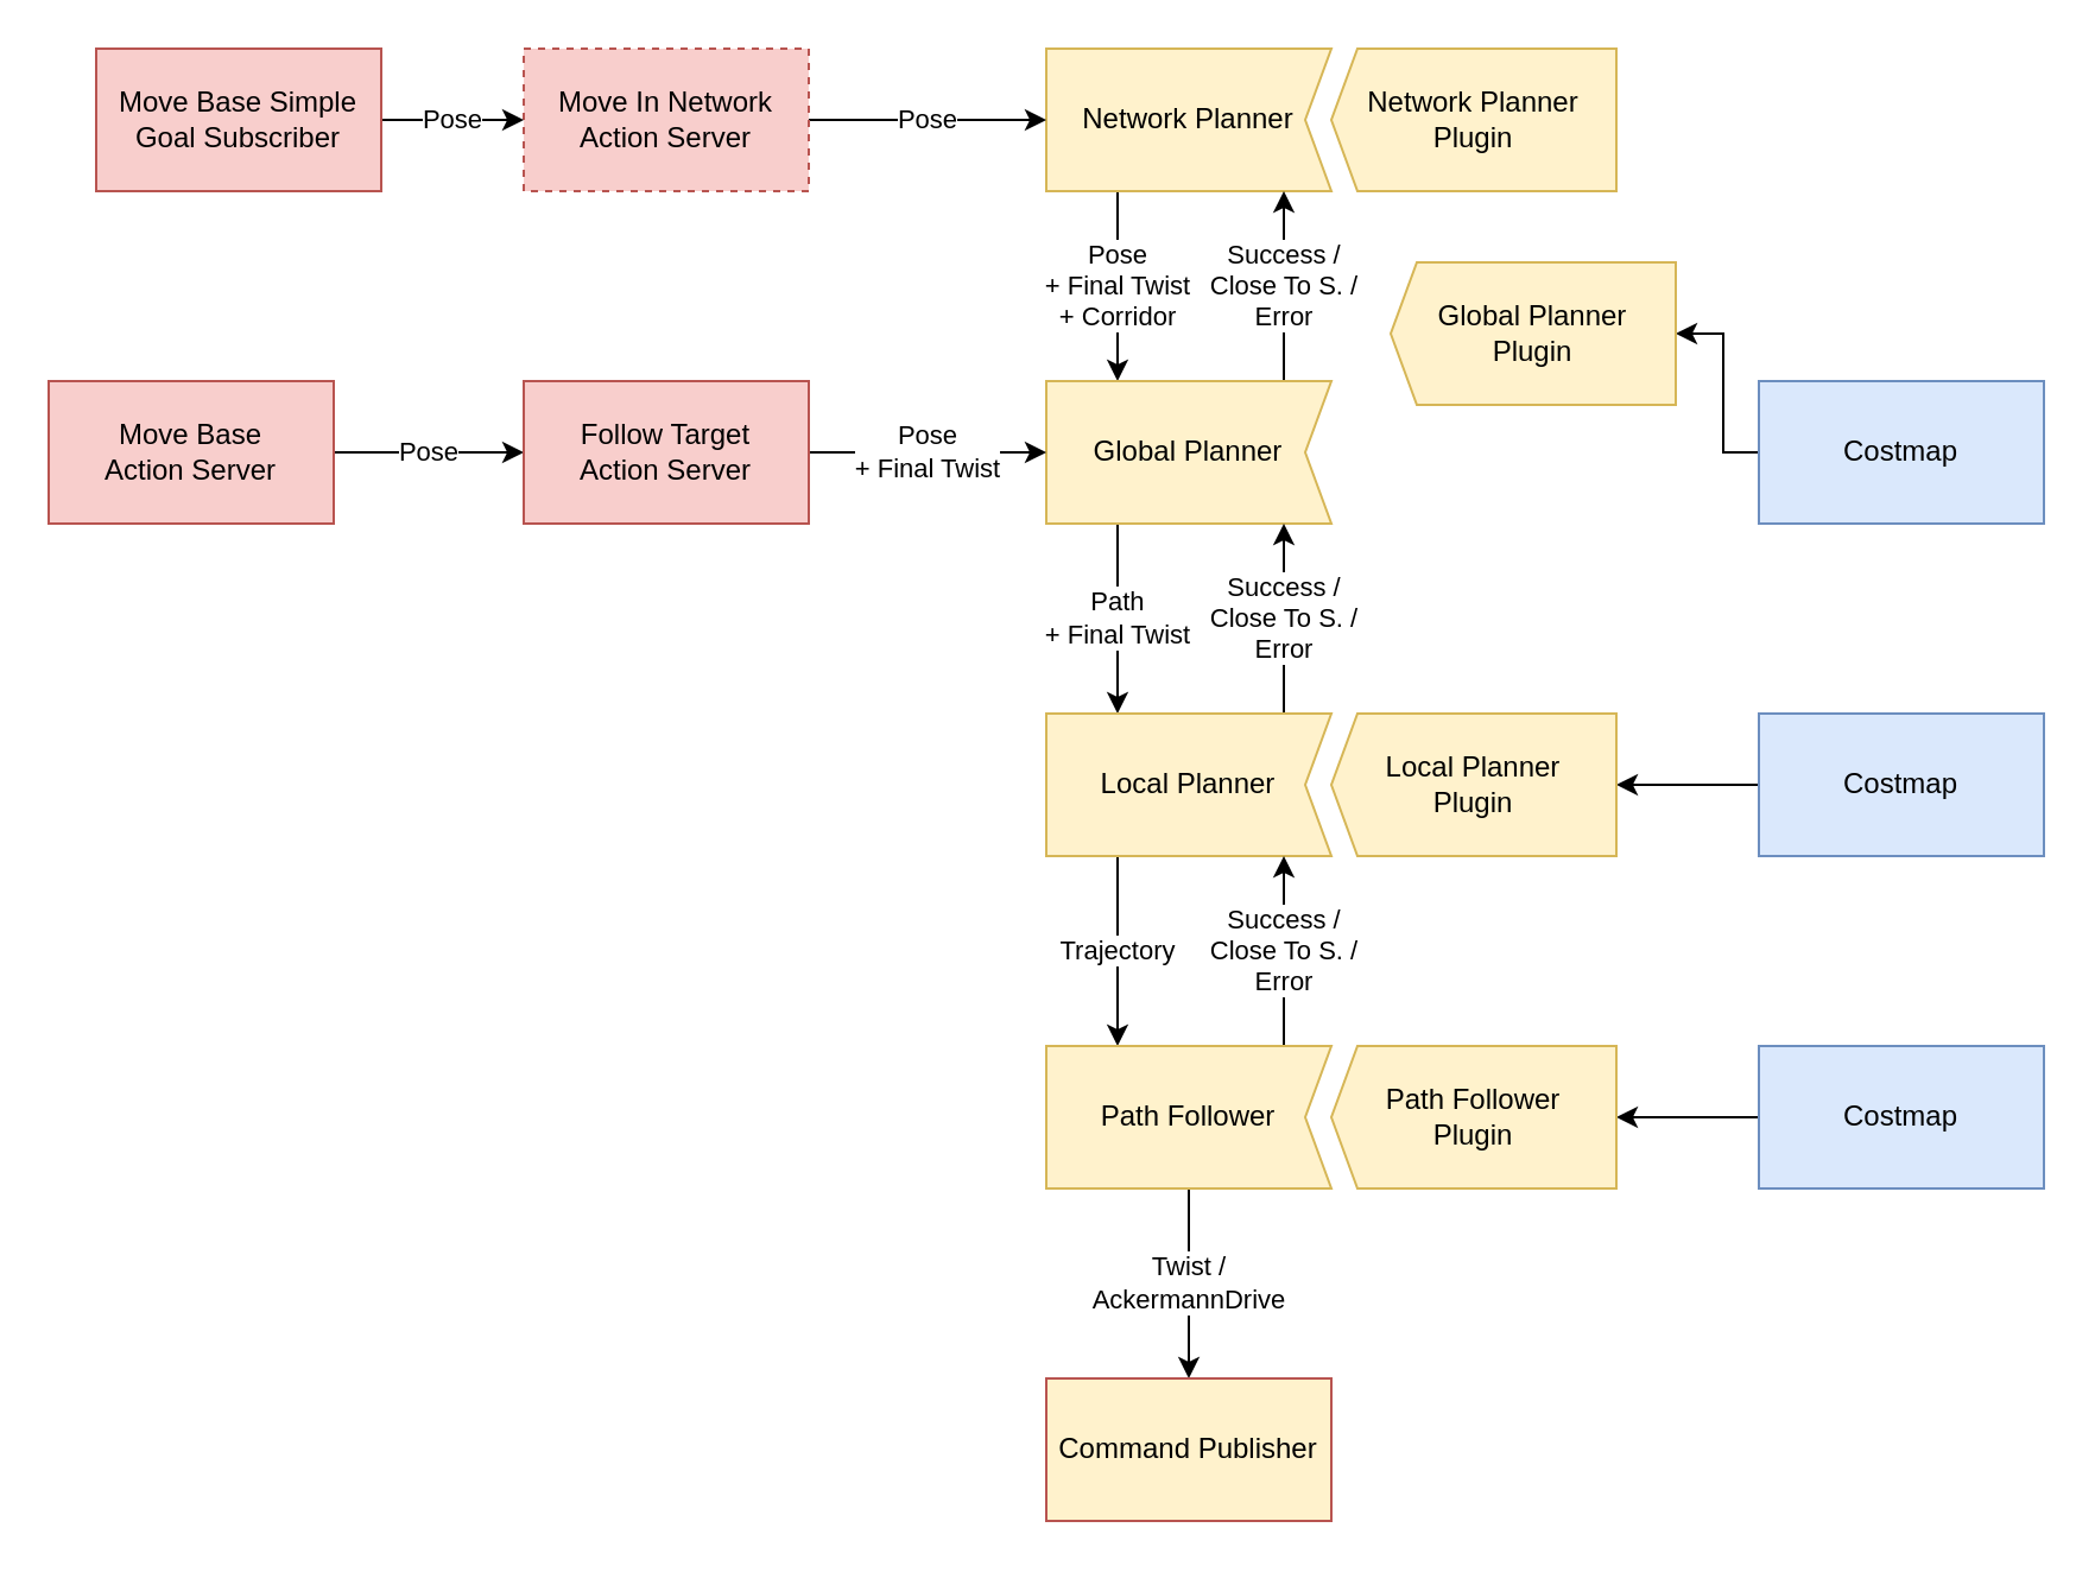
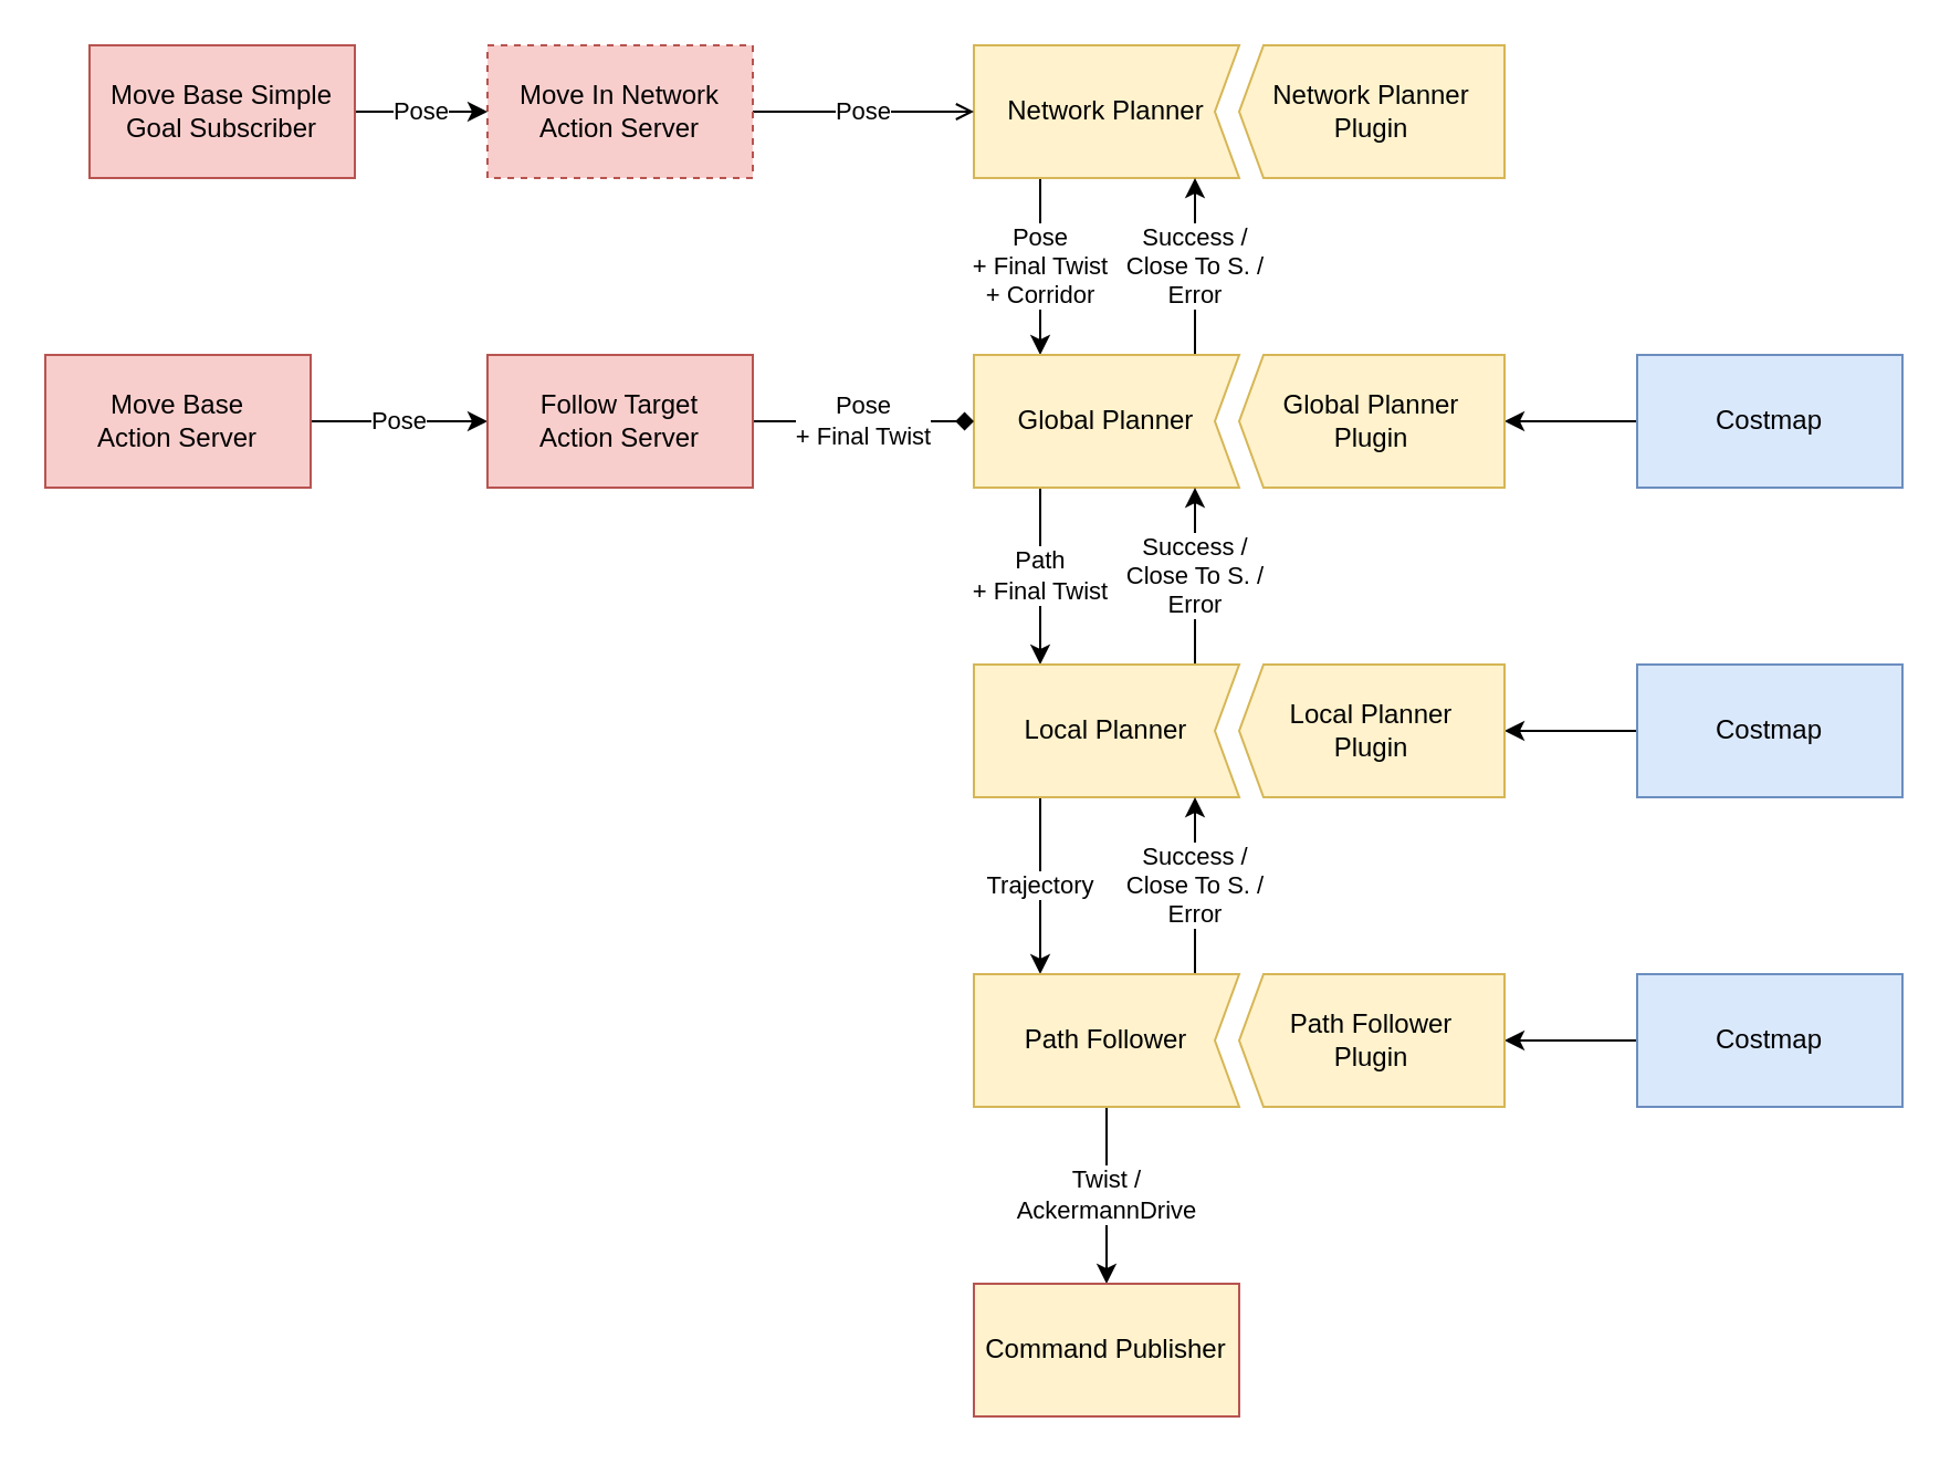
- <mxCell id="23" value="Pose" style="rounded=0;orthogonalLoop=1;jettySize=auto;html=1;startArrow=none;startFill=0;endArrow=classic;endFill=1;" parent="1" source="24" target="3" edge="1"><mxGeometry relative="1" as="geometry" /></mxCell>
+ <mxCell id="23" value="Pose" style="rounded=0;orthogonalLoop=1;jettySize=auto;html=1;startArrow=none;startFill=0;endArrow=open;endFill=1;" parent="1" source="24" target="3" edge="1"><mxGeometry relative="1" as="geometry" /></mxCell>
- <mxCell id="9" value="Global Planner Plugin" style="html=1;shadow=0;dashed=0;align=center;verticalAlign=middle;shape=mxgraph.arrows2.arrow;dy=0;dx=11;notch=0;flipH=1;fillColor=#fff2cc;strokeColor=#d6b656;whiteSpace=wrap;spacing=6;" parent="1" vertex="1"><mxGeometry x="585" y="110" width="120" height="60" as="geometry" /></mxCell>
+ <mxCell id="9" value="Global Planner Plugin" style="html=1;shadow=0;dashed=0;align=center;verticalAlign=middle;shape=mxgraph.arrows2.arrow;dy=0;dx=11;notch=0;flipH=1;fillColor=#fff2cc;strokeColor=#d6b656;whiteSpace=wrap;spacing=6;" parent="1" vertex="1"><mxGeometry x="560" y="160" width="120" height="60" as="geometry" /></mxCell>
- <mxCell id="27" value="Pose&lt;br&gt;+ Final Twist" style="edgeStyle=none;rounded=0;orthogonalLoop=1;jettySize=auto;html=1;startArrow=none;startFill=0;endArrow=classic;endFill=1;" parent="1" source="28" target="7" edge="1"><mxGeometry relative="1" as="geometry" /></mxCell>
+ <mxCell id="27" value="Pose&lt;br&gt;+ Final Twist" style="edgeStyle=none;rounded=0;orthogonalLoop=1;jettySize=auto;html=1;startArrow=none;startFill=0;endArrow=diamond;endFill=1;" parent="1" source="28" target="7" edge="1"><mxGeometry relative="1" as="geometry" /></mxCell>
